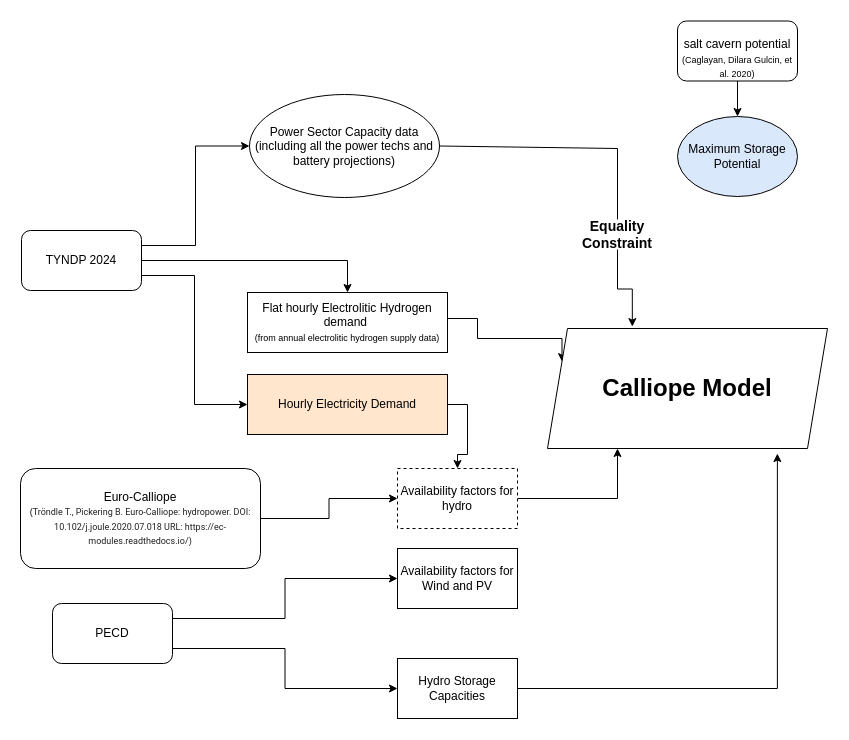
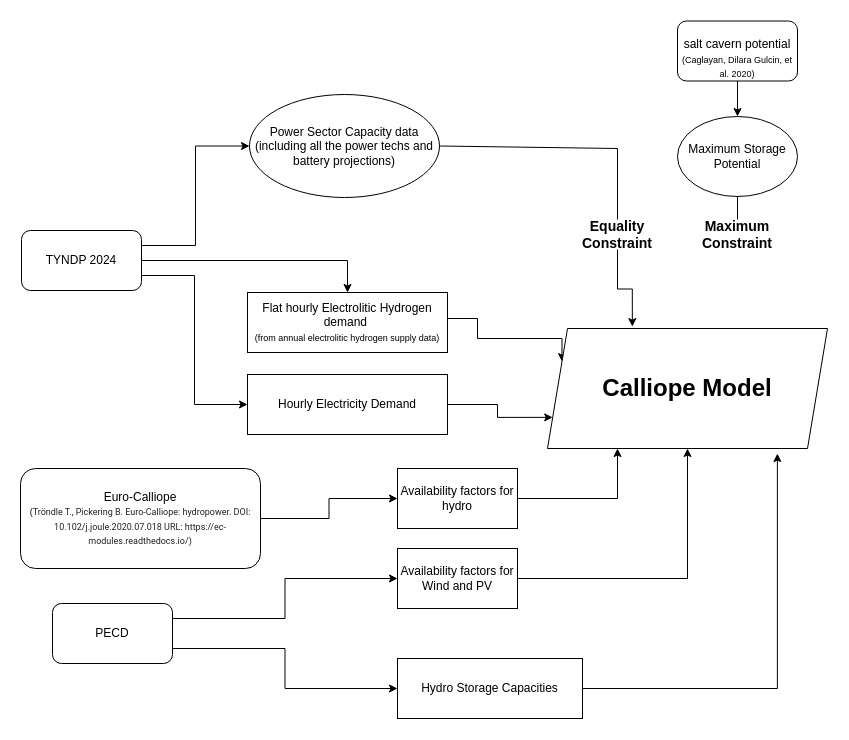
- <mxCell id="17" value="Maximum Storage Potential" style="ellipse;whiteSpace=wrap;html=1;fillColor=#dae8fc;" vertex="1" parent="1"><mxGeometry x="677" y="116" width="120" height="80" as="geometry" /></mxCell>
+ <mxCell id="17" value="Maximum Storage Potential" style="ellipse;whiteSpace=wrap;html=1;" vertex="1" parent="1"><mxGeometry x="677" y="116" width="120" height="80" as="geometry" /></mxCell>
+ <mxCell id="26" value="" style="endArrow=none;html=1;rounded=0;entryX=0.5;entryY=1;entryDx=0;entryDy=0;exitX=0.5;exitY=0;exitDx=0;exitDy=0;" edge="1" parent="1" source="25" target="17"><mxGeometry width="50" height="50" relative="1" as="geometry"><mxPoint x="637" y="338" as="sourcePoint" /><mxPoint x="687" y="288" as="targetPoint" /></mxGeometry></mxCell>
+ <mxCell id="25" value="&lt;b&gt;&lt;font style=&quot;font-size: 14px;&quot;&gt;Maximum Constraint&lt;/font&gt;&lt;/b&gt;" style="text;html=1;align=center;verticalAlign=middle;whiteSpace=wrap;rounded=0;" vertex="1" parent="1"><mxGeometry x="707" y="219" width="60" height="30" as="geometry" /></mxCell>
- <mxCell id="8" value="Hourly Electricity Demand" style="rounded=0;whiteSpace=wrap;html=1;fillColor=#ffe6cc;" vertex="1" parent="1"><mxGeometry x="247" y="374" width="200" height="60" as="geometry" /></mxCell>
+ <mxCell id="8" value="Hourly Electricity Demand" style="rounded=0;whiteSpace=wrap;html=1;" vertex="1" parent="1"><mxGeometry x="247" y="374" width="200" height="60" as="geometry" /></mxCell>
- <mxCell id="7" style="edgeStyle=orthogonalEdgeStyle;rounded=0;orthogonalLoop=1;jettySize=auto;html=1;exitX=1;exitY=0.5;exitDx=0;exitDy=0;" edge="1" parent="1" source="8" target="15"><mxGeometry relative="1" as="geometry" /></mxCell>
+ <mxCell id="7" style="edgeStyle=orthogonalEdgeStyle;rounded=0;orthogonalLoop=1;jettySize=auto;html=1;exitX=1;exitY=0.5;exitDx=0;exitDy=0;entryX=0;entryY=0.75;entryDx=0;entryDy=0;" edge="1" parent="1" source="8" target="23"><mxGeometry relative="1" as="geometry" /></mxCell>
- <mxCell id="15" value="Availability factors for hydro" style="whiteSpace=wrap;html=1;rounded=0;dashed=1;" vertex="1" parent="1"><mxGeometry x="397" y="468" width="120" height="60" as="geometry" /></mxCell>
+ <mxCell id="15" value="Availability factors for hydro" style="whiteSpace=wrap;html=1;rounded=0;" vertex="1" parent="1"><mxGeometry x="397" y="468" width="120" height="60" as="geometry" /></mxCell>
+ <mxCell id="11" style="edgeStyle=orthogonalEdgeStyle;rounded=0;orthogonalLoop=1;jettySize=auto;html=1;exitX=1;exitY=0.5;exitDx=0;exitDy=0;entryX=0.5;entryY=1;entryDx=0;entryDy=0;" edge="1" parent="1" source="12" target="23"><mxGeometry relative="1" as="geometry" /></mxCell>
- <mxCell id="2" value="Hydro Storage Capacities" style="rounded=0;whiteSpace=wrap;html=1;" parent="1" vertex="1"><mxGeometry x="397" y="658" width="120" height="60" as="geometry" /></mxCell>
+ <mxCell id="2" value="Hydro Storage Capacities" style="rounded=0;whiteSpace=wrap;html=1;" parent="1" vertex="1"><mxGeometry x="397" y="658" width="185" height="60" as="geometry" /></mxCell>
